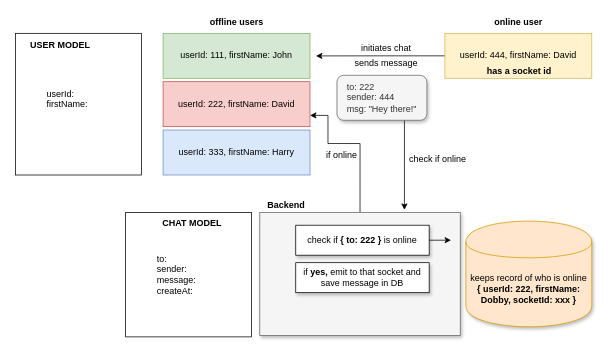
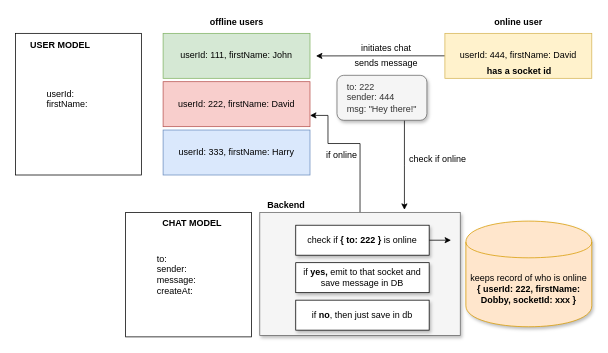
+ <mxCell id="23" value="if &lt;b&gt;no&lt;/b&gt;, then just save in db" style="whiteSpace=wrap;html=1;shadow=1;" vertex="1" parent="1"><mxGeometry x="394" y="400" width="178" height="40" as="geometry" /></mxCell>
